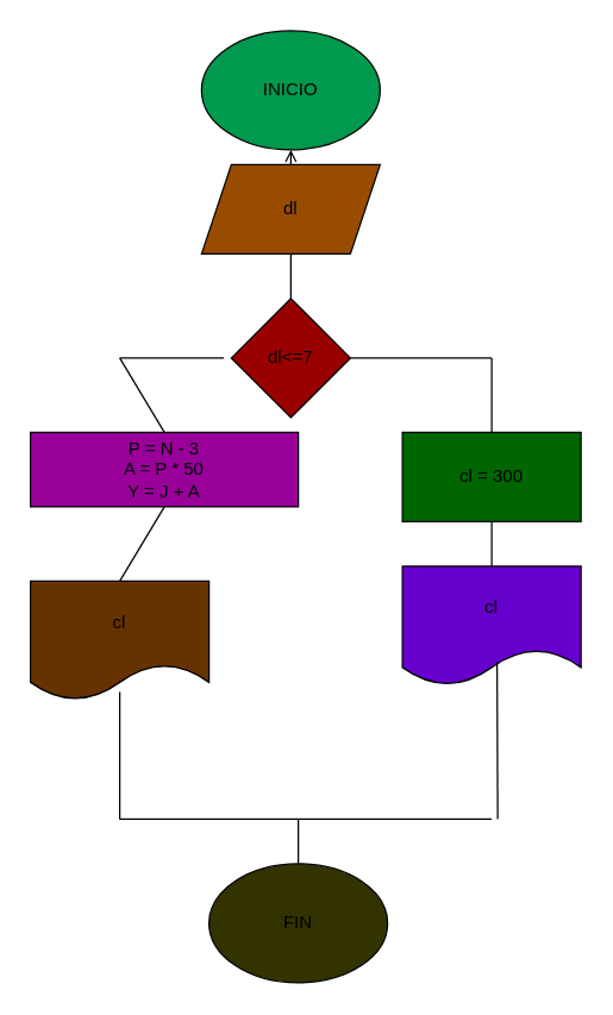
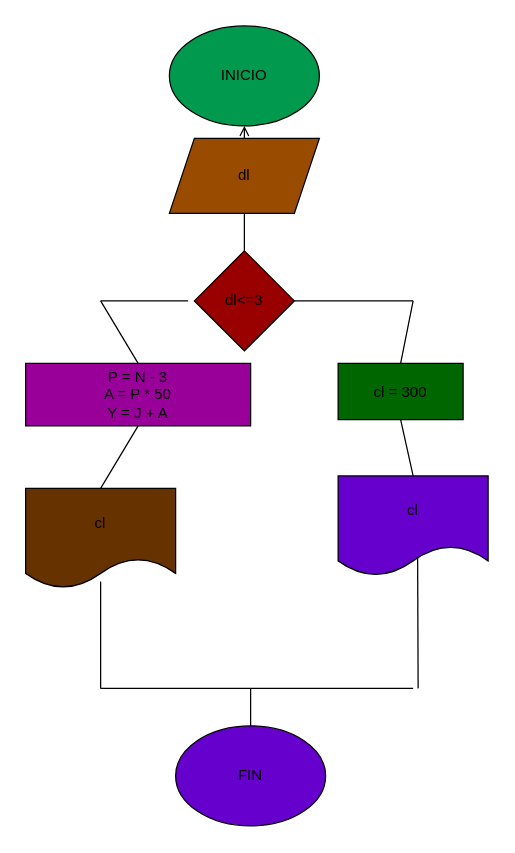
- <mxCell id="6" value="dl&amp;lt;=7" style="rhombus;whiteSpace=wrap;html=1;fillColor=#990000;" vertex="1" parent="1"><mxGeometry x="155" y="200" width="80" height="80" as="geometry" /></mxCell>
+ <mxCell id="6" value="dl&amp;lt;=3" style="rhombus;whiteSpace=wrap;html=1;fillColor=#990000;" vertex="1" parent="1"><mxGeometry x="155" y="200" width="80" height="80" as="geometry" /></mxCell>
- <mxCell id="9" value="cl = 300" style="rounded=0;whiteSpace=wrap;html=1;fillColor=#006600;" vertex="1" parent="1"><mxGeometry x="270" y="290" width="120" height="60" as="geometry" /></mxCell>
+ <mxCell id="9" value="cl = 300" style="rounded=0;whiteSpace=wrap;html=1;fillColor=#006600;" vertex="1" parent="1"><mxGeometry x="270" y="290" width="100" height="45" as="geometry" /></mxCell>
- <mxCell id="21" value="FIN" style="ellipse;whiteSpace=wrap;html=1;fillColor=#333300;" vertex="1" parent="1"><mxGeometry x="140" y="580" width="120" height="80" as="geometry" /></mxCell>
+ <mxCell id="21" value="FIN" style="ellipse;whiteSpace=wrap;html=1;fillColor=#6600cc;" vertex="1" parent="1"><mxGeometry x="140" y="580" width="120" height="80" as="geometry" /></mxCell>
